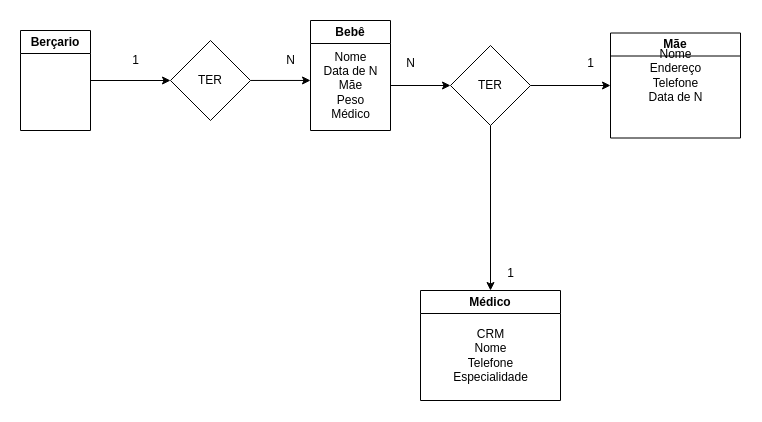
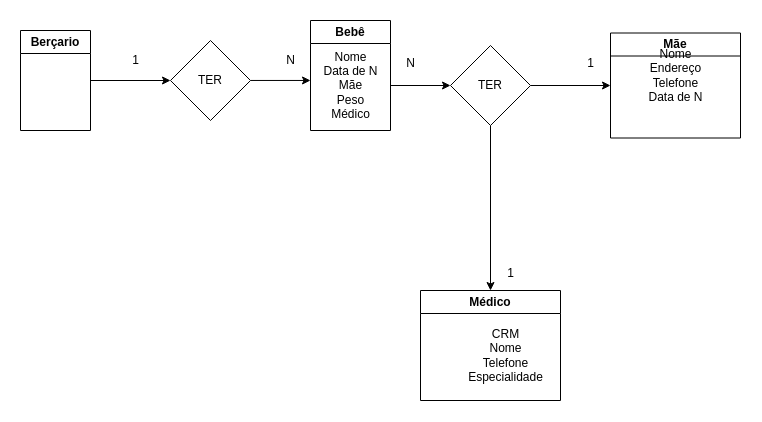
- <mxCell id="15" value="&lt;div&gt;CRM&lt;/div&gt;&lt;div&gt;Nome&lt;/div&gt;&lt;div&gt;Telefone&lt;/div&gt;&lt;div&gt;Especialidade&lt;br&gt;&lt;/div&gt;" style="text;html=1;align=center;verticalAlign=middle;resizable=0;points=[];autosize=1;strokeColor=none;fillColor=none;" vertex="1" parent="14"><mxGeometry x="20" y="30" width="100" height="70" as="geometry" /></mxCell>
+ <mxCell id="15" value="&lt;div&gt;CRM&lt;/div&gt;&lt;div&gt;Nome&lt;/div&gt;&lt;div&gt;Telefone&lt;/div&gt;&lt;div&gt;Especialidade&lt;br&gt;&lt;/div&gt;" style="text;html=1;align=center;verticalAlign=middle;resizable=0;points=[];autosize=1;strokeColor=none;fillColor=none;" vertex="1" parent="14"><mxGeometry x="35" y="30" width="100" height="70" as="geometry" /></mxCell>
